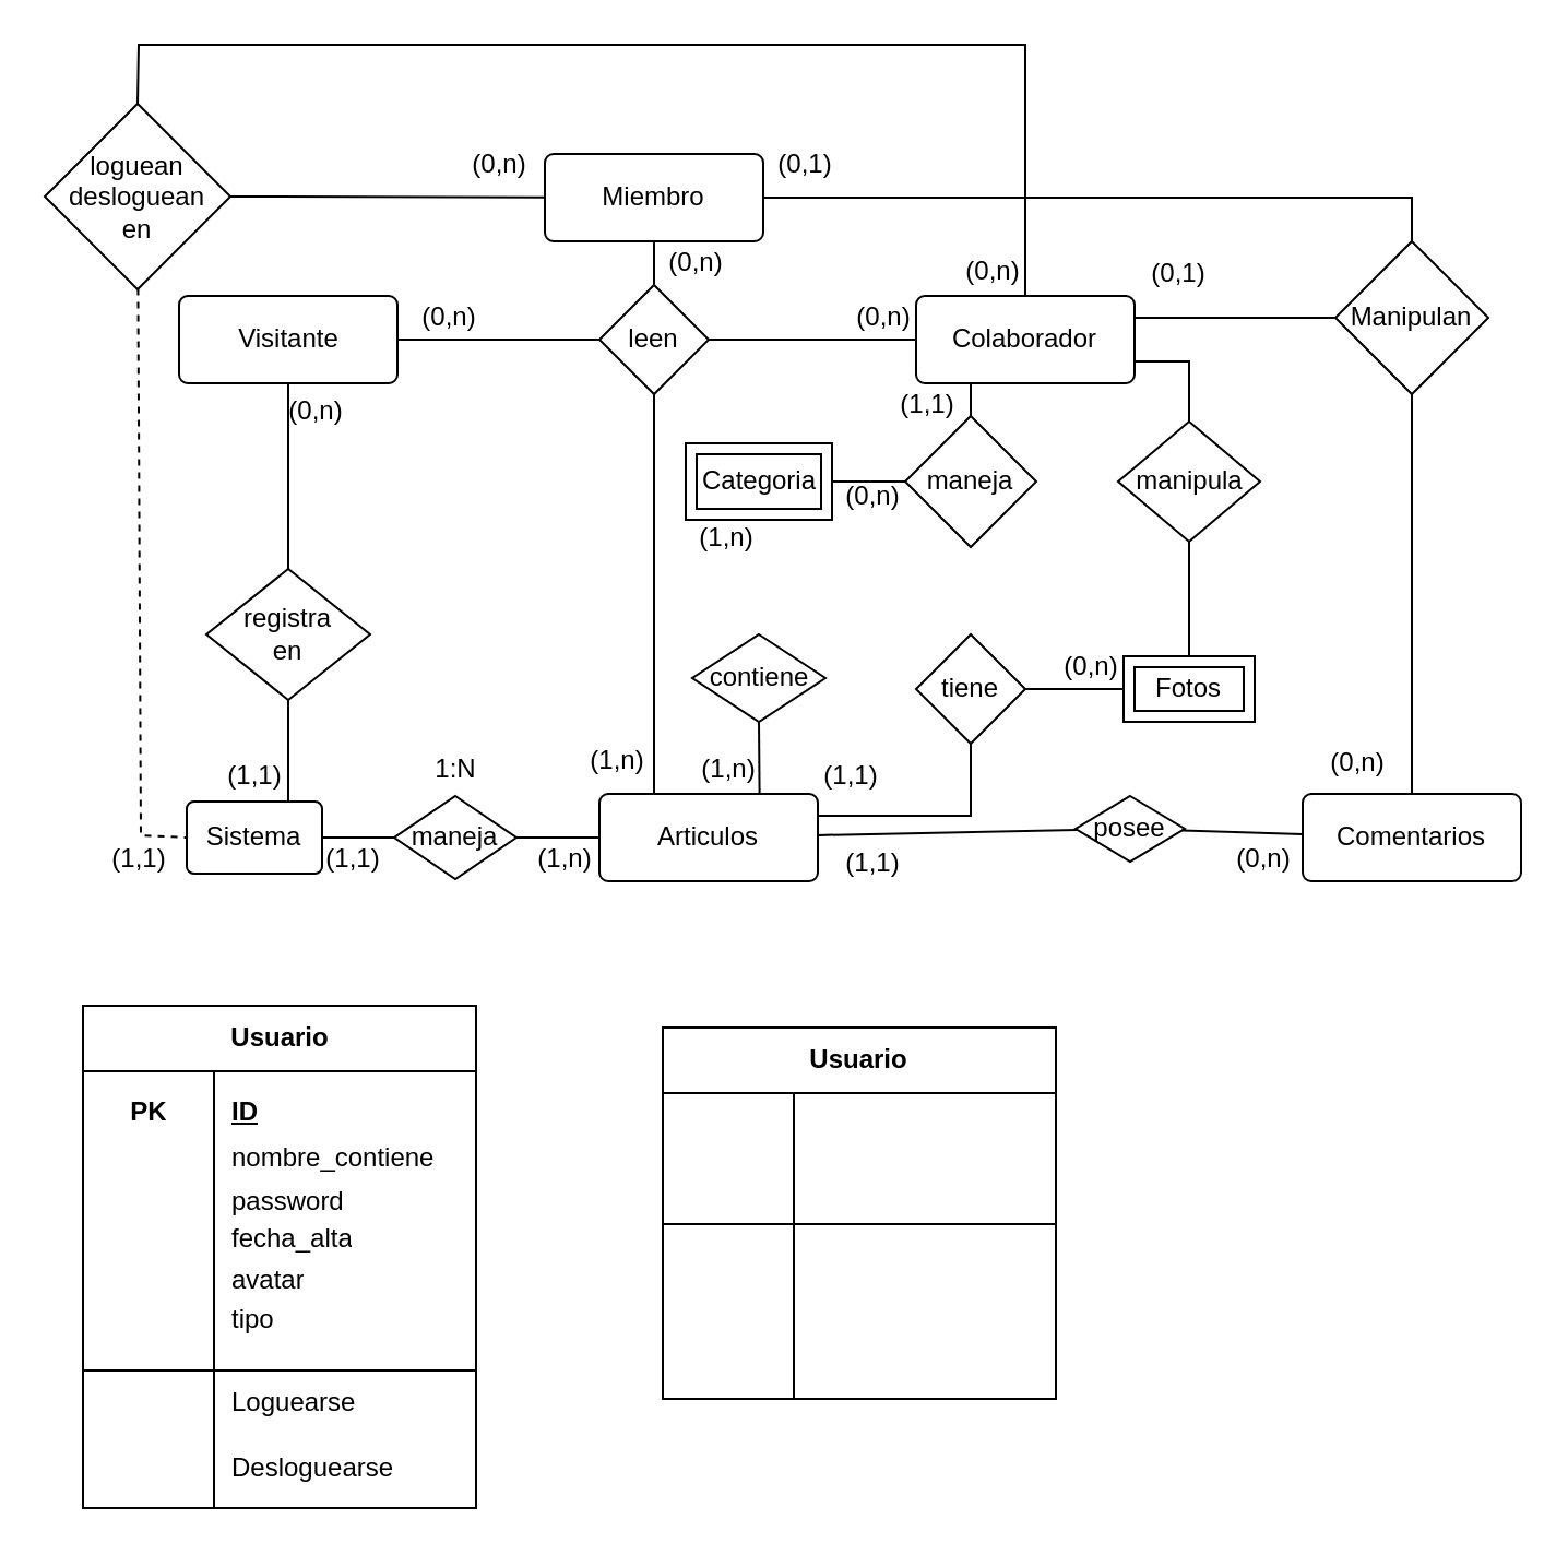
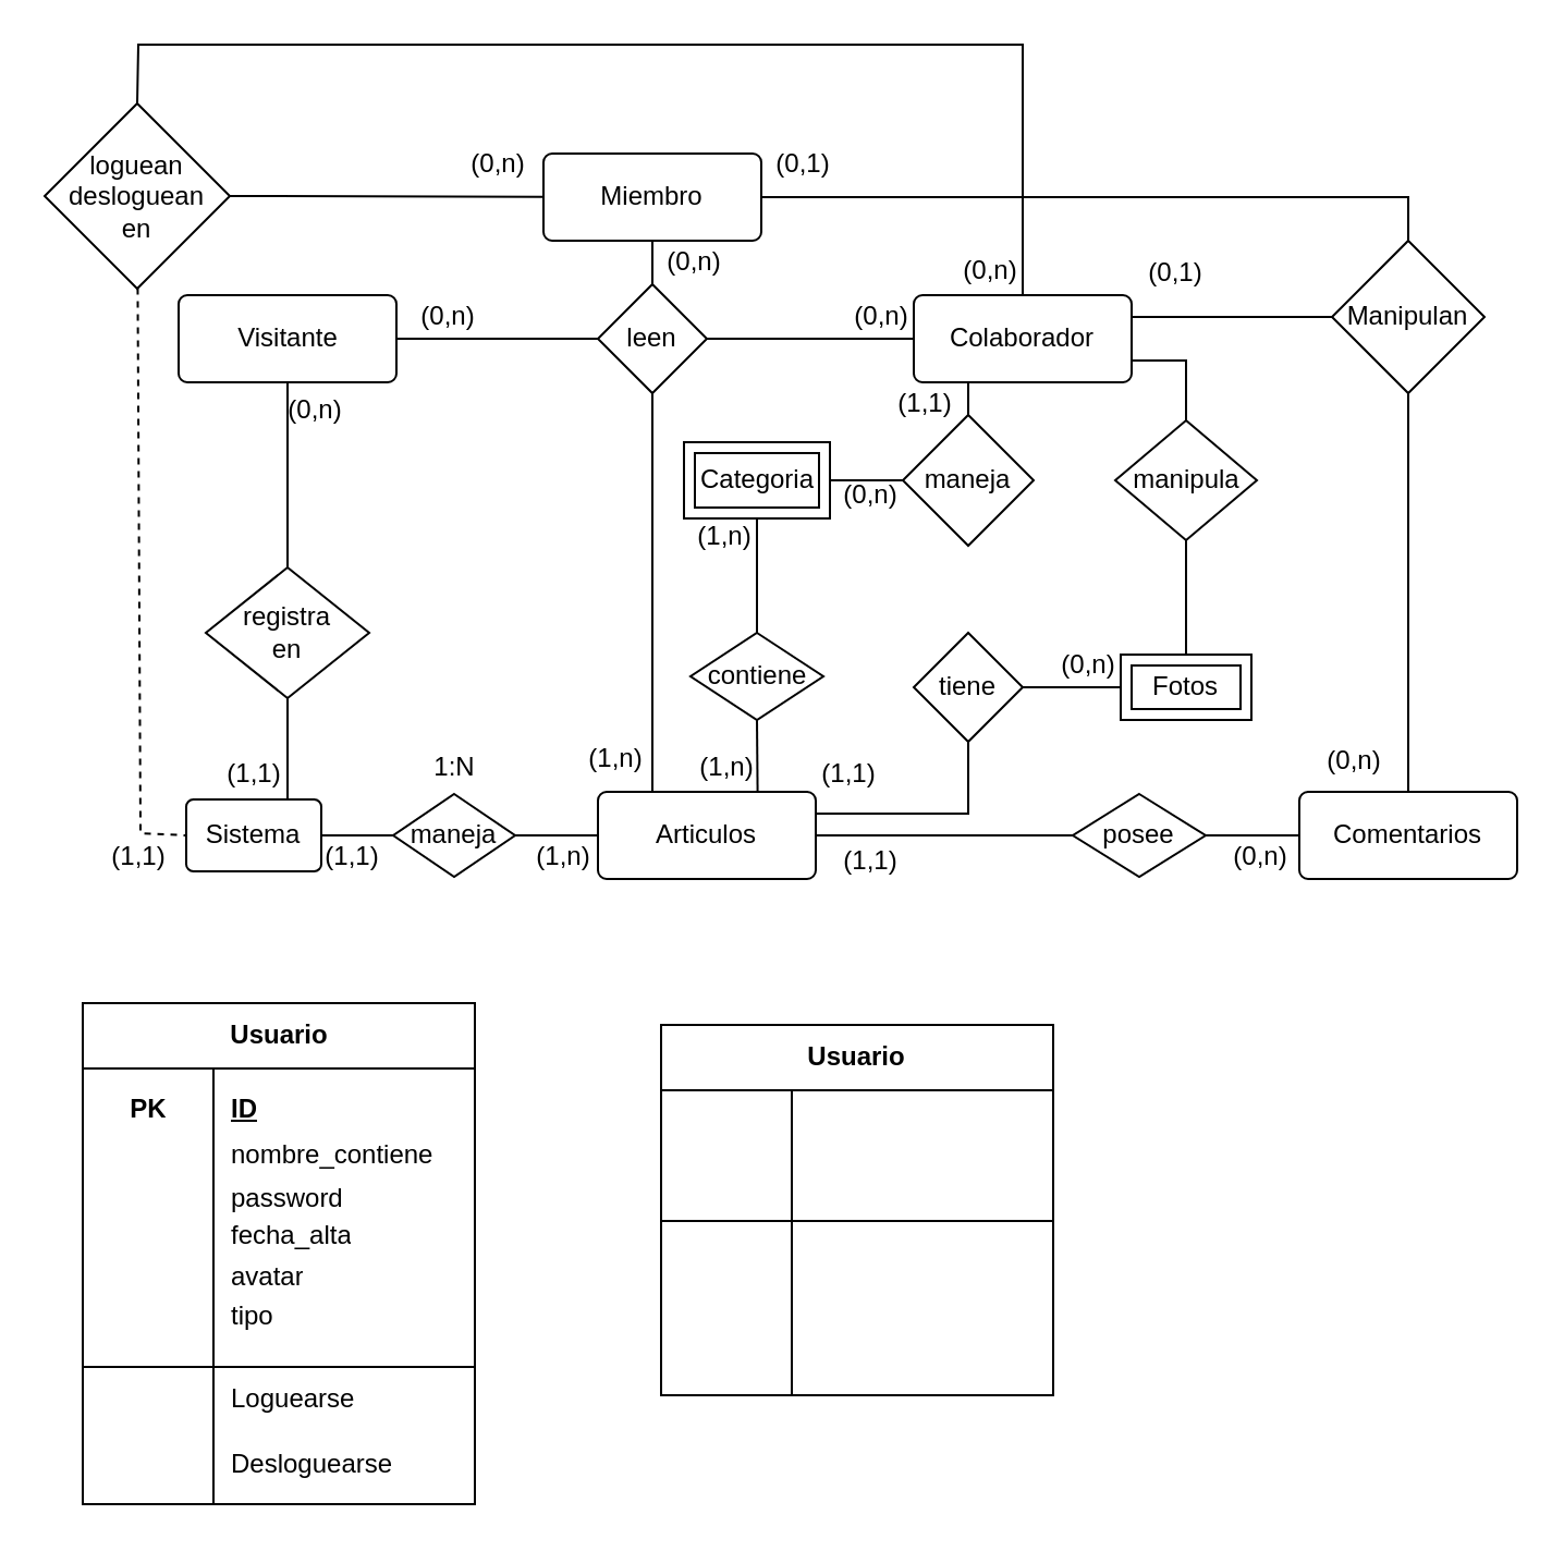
+ <mxCell id="15" value="" style="endArrow=none;html=1;rounded=0;exitX=0.5;exitY=0;exitDx=0;exitDy=0;" edge="1" parent="1" source="13" target="25"><mxGeometry width="50" height="50" relative="1" as="geometry"><mxPoint x="398" y="387" as="sourcePoint" /><mxPoint x="344" y="240" as="targetPoint" /><Array as="points" /></mxGeometry></mxCell>
- <mxCell id="36" value="posee" style="rhombus;whiteSpace=wrap;html=1;" vertex="1" parent="1"><mxGeometry x="492" y="364" width="50" height="30" as="geometry" /></mxCell>
+ <mxCell id="36" value="posee" style="rhombus;whiteSpace=wrap;html=1;" vertex="1" parent="1"><mxGeometry x="492" y="364" width="61" height="38" as="geometry" /></mxCell>
